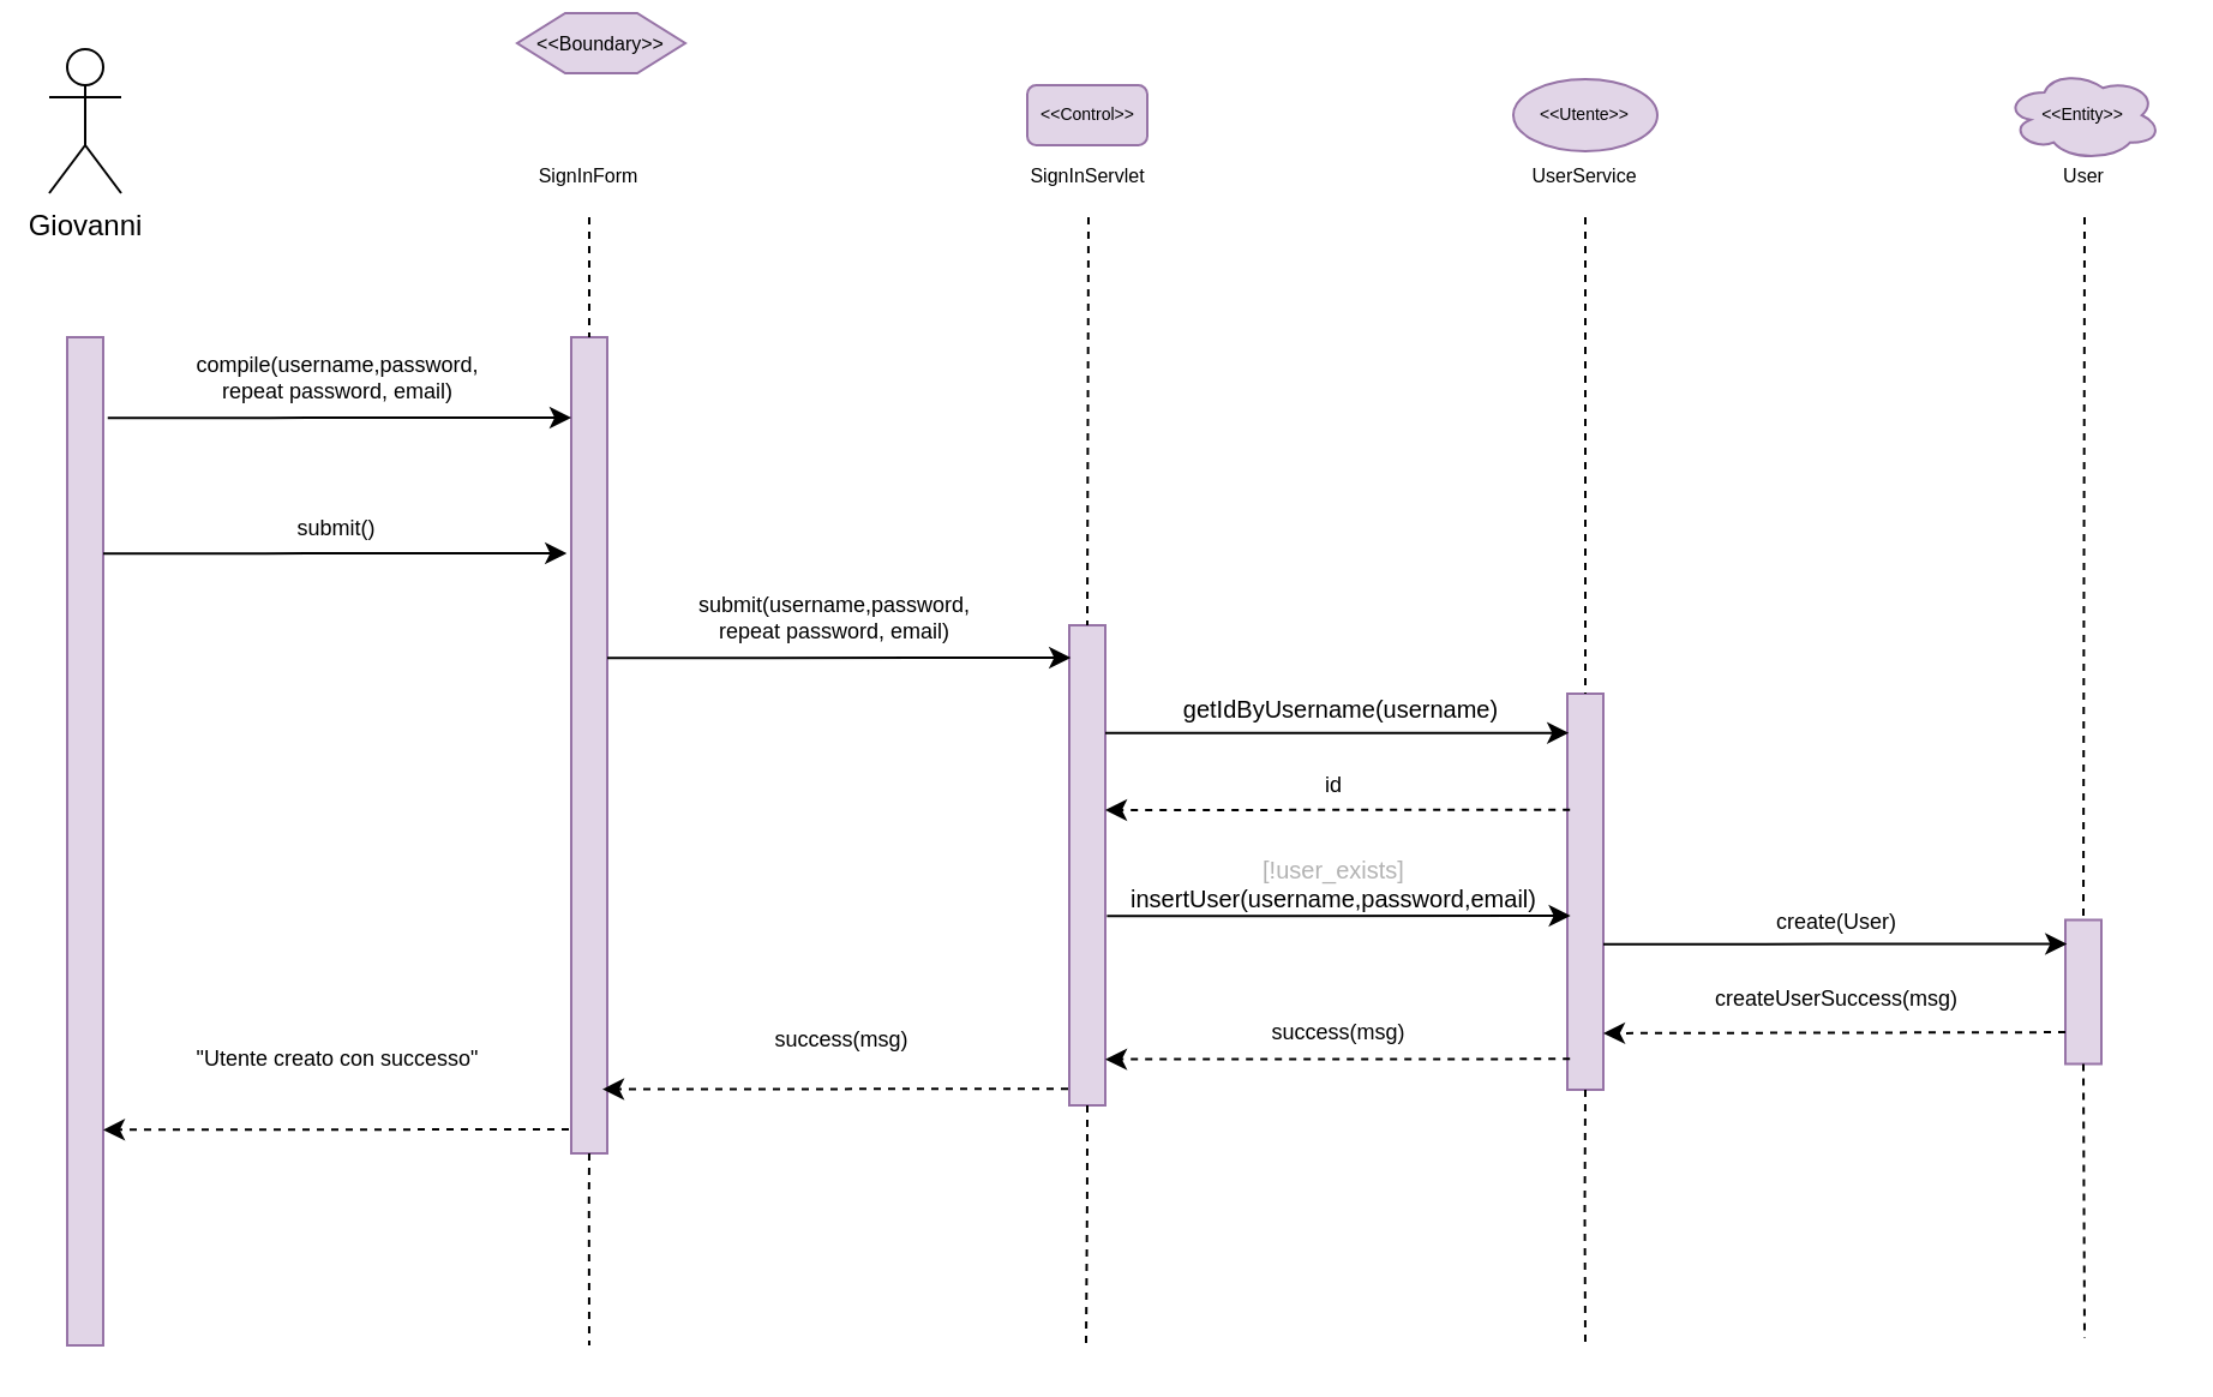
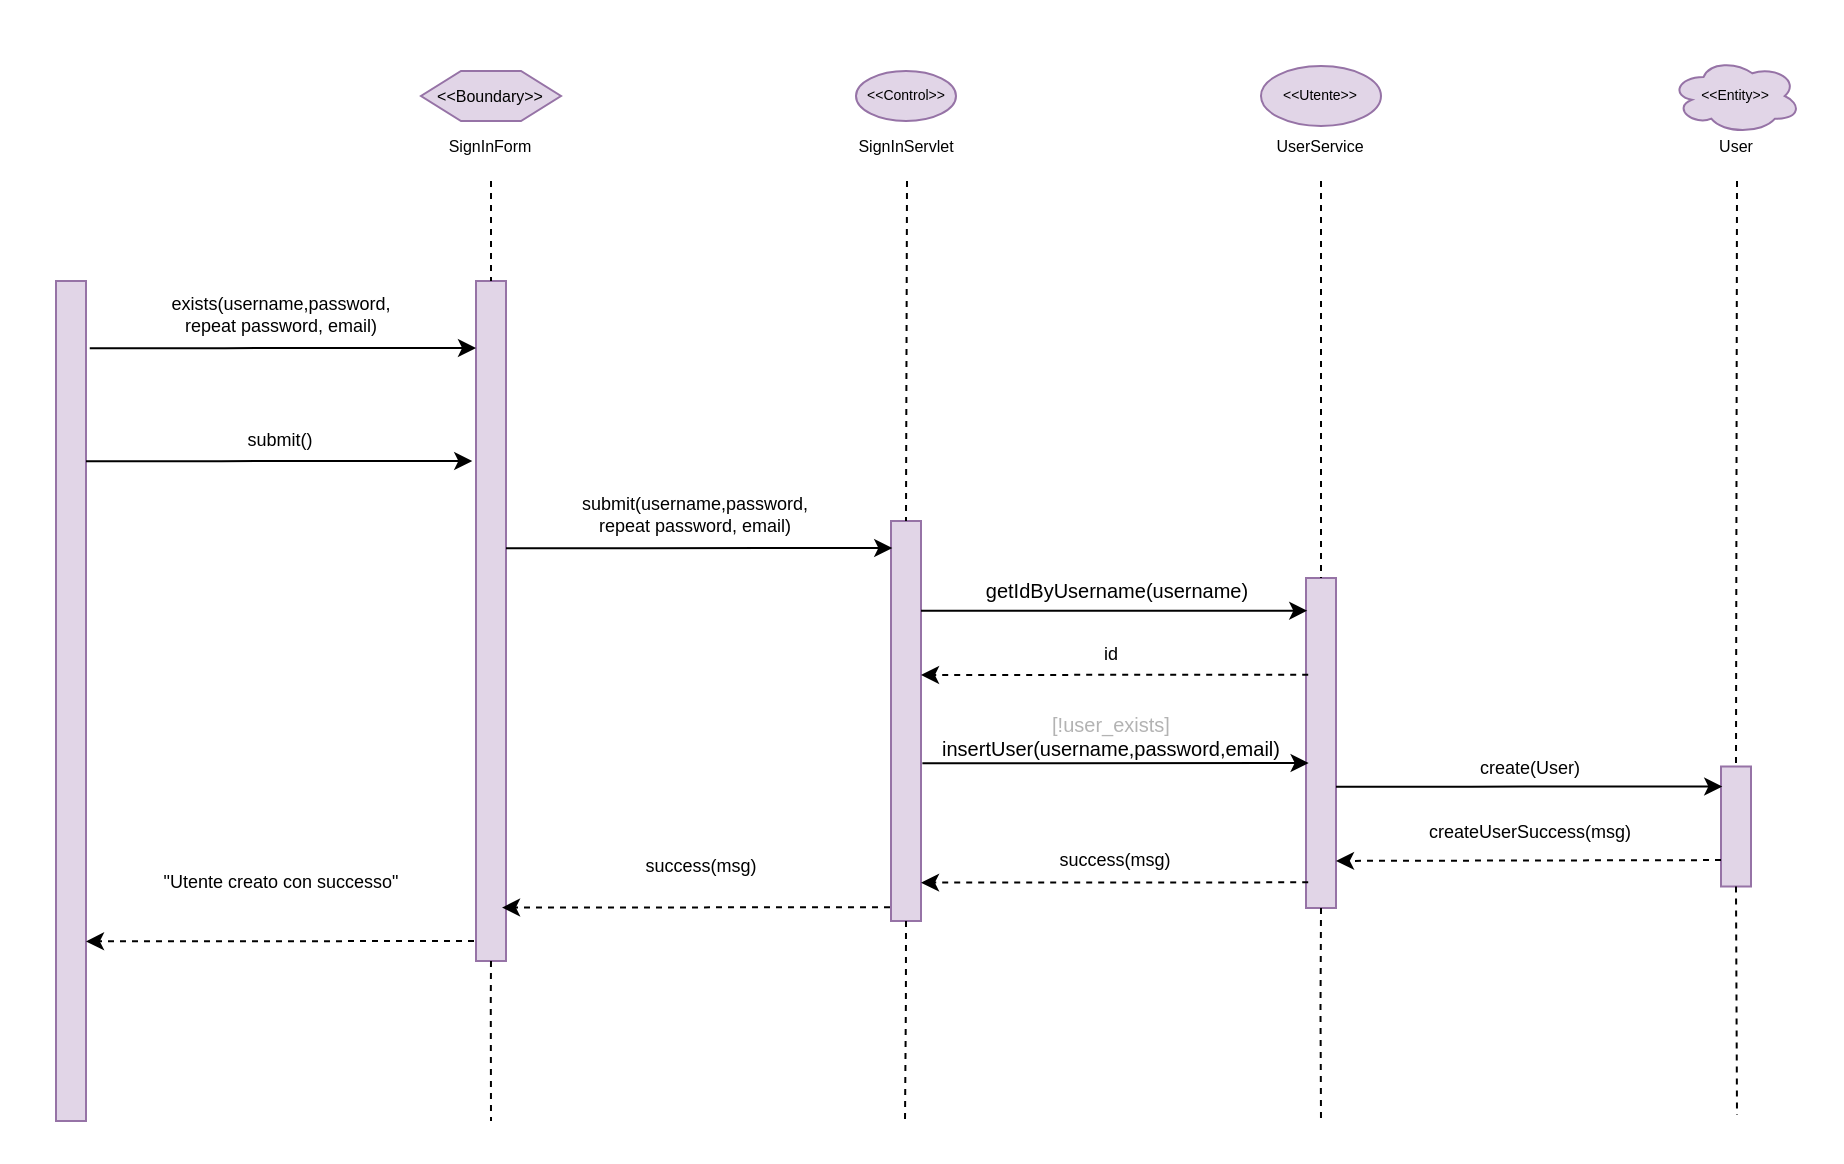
- <mxCell id="6" value="&amp;lt;&amp;lt;Boundary&amp;gt;&amp;gt;" style="shape=hexagon;perimeter=hexagonPerimeter2;whiteSpace=wrap;html=1;fixedSize=1;fontSize=8;fillColor=#e1d5e7;strokeColor=#9673a6;" vertex="1" parent="1"><mxGeometry x="215" y="5" width="70" height="25" as="geometry" /></mxCell>
+ <mxCell id="6" value="&amp;lt;&amp;lt;Boundary&amp;gt;&amp;gt;" style="shape=hexagon;perimeter=hexagonPerimeter2;whiteSpace=wrap;html=1;fixedSize=1;fontSize=8;fillColor=#e1d5e7;strokeColor=#9673a6;" vertex="1" parent="1"><mxGeometry x="210" y="35" width="70" height="25" as="geometry" /></mxCell>
- <mxCell id="9" value="&amp;lt;&amp;lt;Control&amp;gt;&amp;gt;" style="rounded=1;whiteSpace=wrap;html=1;fontSize=7;fillColor=#e1d5e7;strokeColor=#9673a6;" vertex="1" parent="1"><mxGeometry x="427.5" y="35" width="50" height="25" as="geometry" /></mxCell>
+ <mxCell id="9" value="&amp;lt;&amp;lt;Control&amp;gt;&amp;gt;" style="ellipse;whiteSpace=wrap;html=1;fontSize=7;fillColor=#e1d5e7;strokeColor=#9673a6;" vertex="1" parent="1"><mxGeometry x="427.5" y="35" width="50" height="25" as="geometry" /></mxCell>
- <mxCell id="2" value="Giovanni" style="shape=umlActor;verticalLabelPosition=bottom;verticalAlign=top;html=1;outlineConnect=0;" vertex="1" parent="1"><mxGeometry x="20" y="20" width="30" height="60" as="geometry" /></mxCell>
- <mxCell id="35" value="&lt;div style=&quot;font-size: 9px;&quot;&gt;&lt;font style=&quot;font-size: 9px;&quot;&gt;compile(username,password,&lt;/font&gt;&lt;/div&gt;&lt;div style=&quot;font-size: 9px;&quot;&gt;&lt;font style=&quot;font-size: 9px;&quot;&gt;repeat password, email)&lt;/font&gt;&lt;/div&gt;" style="text;html=1;strokeColor=none;fillColor=none;align=center;verticalAlign=middle;whiteSpace=wrap;rounded=0;fontSize=9;" vertex="1" parent="1"><mxGeometry x="42.5" y="140" width="195" height="33.5" as="geometry" /></mxCell>
+ <mxCell id="35" value="&lt;div style=&quot;font-size: 9px;&quot;&gt;&lt;font style=&quot;font-size: 9px;&quot;&gt;exists(username,password,&lt;/font&gt;&lt;/div&gt;&lt;div style=&quot;font-size: 9px;&quot;&gt;&lt;font style=&quot;font-size: 9px;&quot;&gt;repeat password, email)&lt;/font&gt;&lt;/div&gt;" style="text;html=1;strokeColor=none;fillColor=none;align=center;verticalAlign=middle;whiteSpace=wrap;rounded=0;fontSize=9;" vertex="1" parent="1"><mxGeometry x="42.5" y="140" width="195" height="33.5" as="geometry" /></mxCell>
